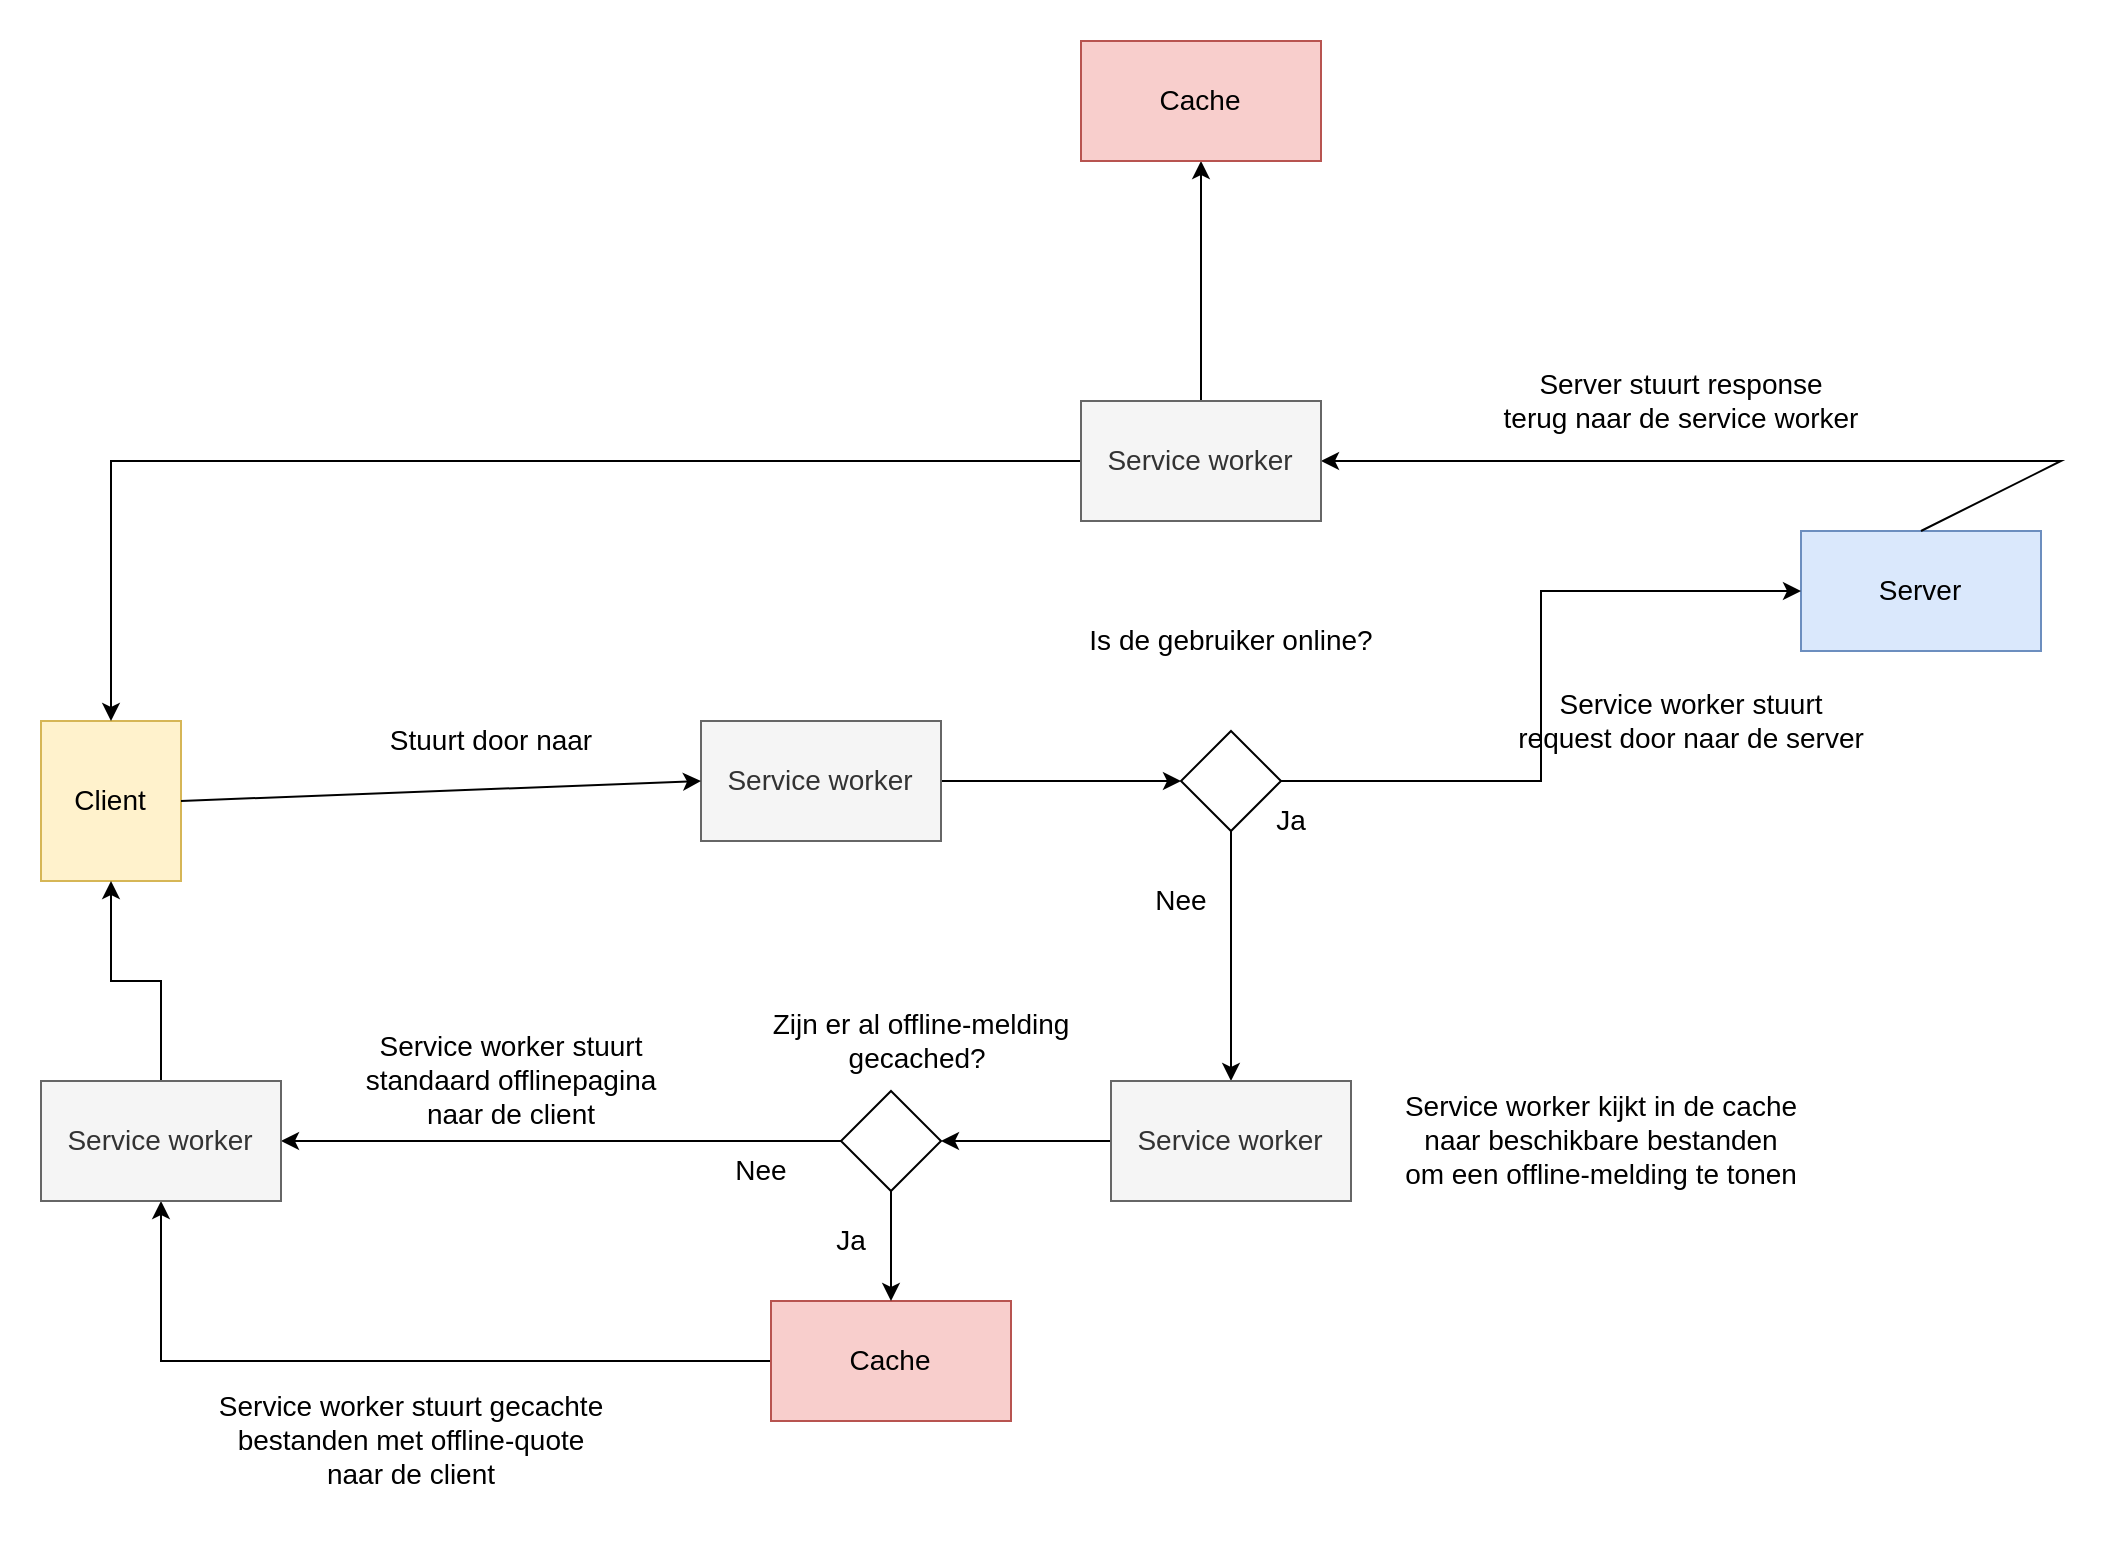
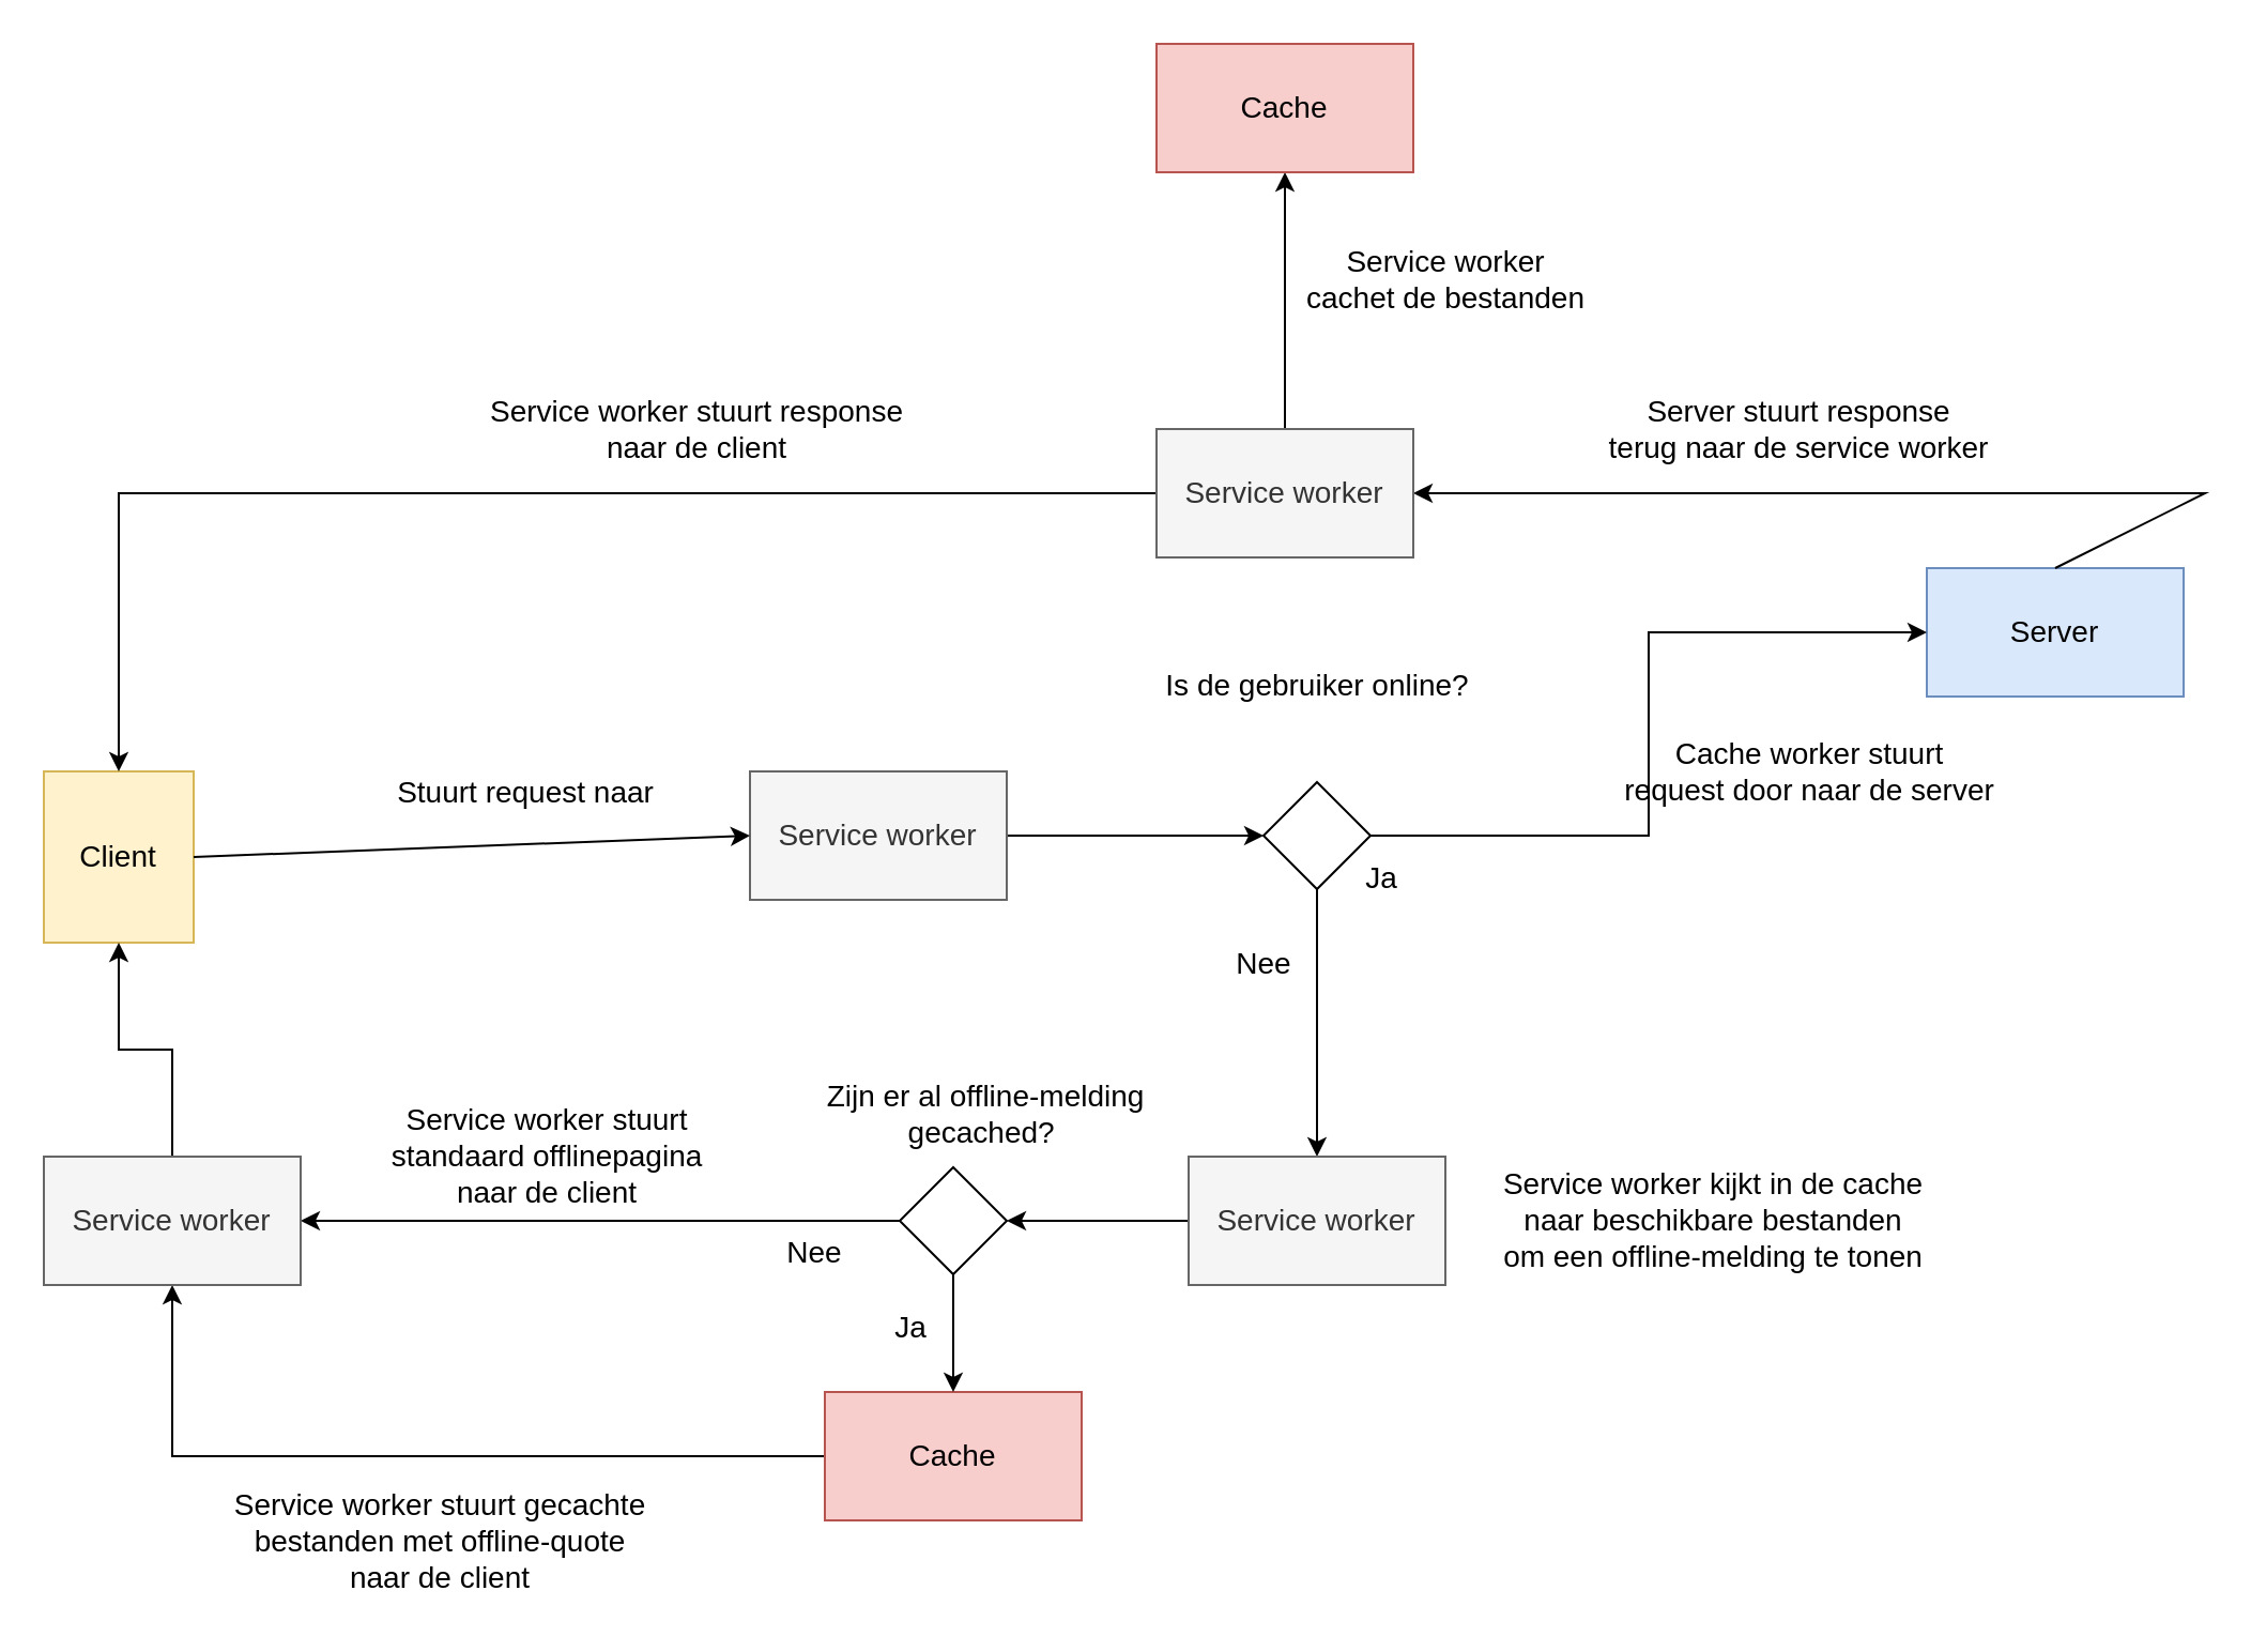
+ <mxCell id="27" value="Service worker&lt;br&gt;cachet de bestanden" style="text;html=1;align=center;verticalAlign=middle;resizable=0;points=[];autosize=1;strokeColor=none;fillColor=none;fontSize=14;" vertex="1" parent="1"><mxGeometry x="600" y="110" width="150" height="40" as="geometry" /></mxCell>
+ <mxCell id="28" value="Service worker stuurt response&lt;br&gt;naar de client" style="text;html=1;align=center;verticalAlign=middle;resizable=0;points=[];autosize=1;strokeColor=none;fillColor=none;fontSize=14;" vertex="1" parent="1"><mxGeometry x="220" y="180" width="210" height="40" as="geometry" /></mxCell>
- <mxCell id="17" value="Service worker stuurt&lt;br&gt;request door naar de server" style="text;html=1;align=center;verticalAlign=middle;resizable=0;points=[];autosize=1;strokeColor=none;fillColor=none;fontSize=14;" vertex="1" parent="1"><mxGeometry x="750" y="340" width="190" height="40" as="geometry" /></mxCell>
+ <mxCell id="17" value="Cache worker stuurt&lt;br&gt;request door naar de server" style="text;html=1;align=center;verticalAlign=middle;resizable=0;points=[];autosize=1;strokeColor=none;fillColor=none;fontSize=14;" vertex="1" parent="1"><mxGeometry x="750" y="340" width="190" height="40" as="geometry" /></mxCell>
- <mxCell id="16" value="Stuurt door naar" style="text;html=1;align=center;verticalAlign=middle;resizable=0;points=[];autosize=1;strokeColor=none;fillColor=none;fontSize=14;" vertex="1" parent="1"><mxGeometry x="175" y="360" width="140" height="20" as="geometry" /></mxCell>
+ <mxCell id="16" value="Stuurt request naar" style="text;html=1;align=center;verticalAlign=middle;resizable=0;points=[];autosize=1;strokeColor=none;fillColor=none;fontSize=14;" vertex="1" parent="1"><mxGeometry x="175" y="360" width="140" height="20" as="geometry" /></mxCell>
